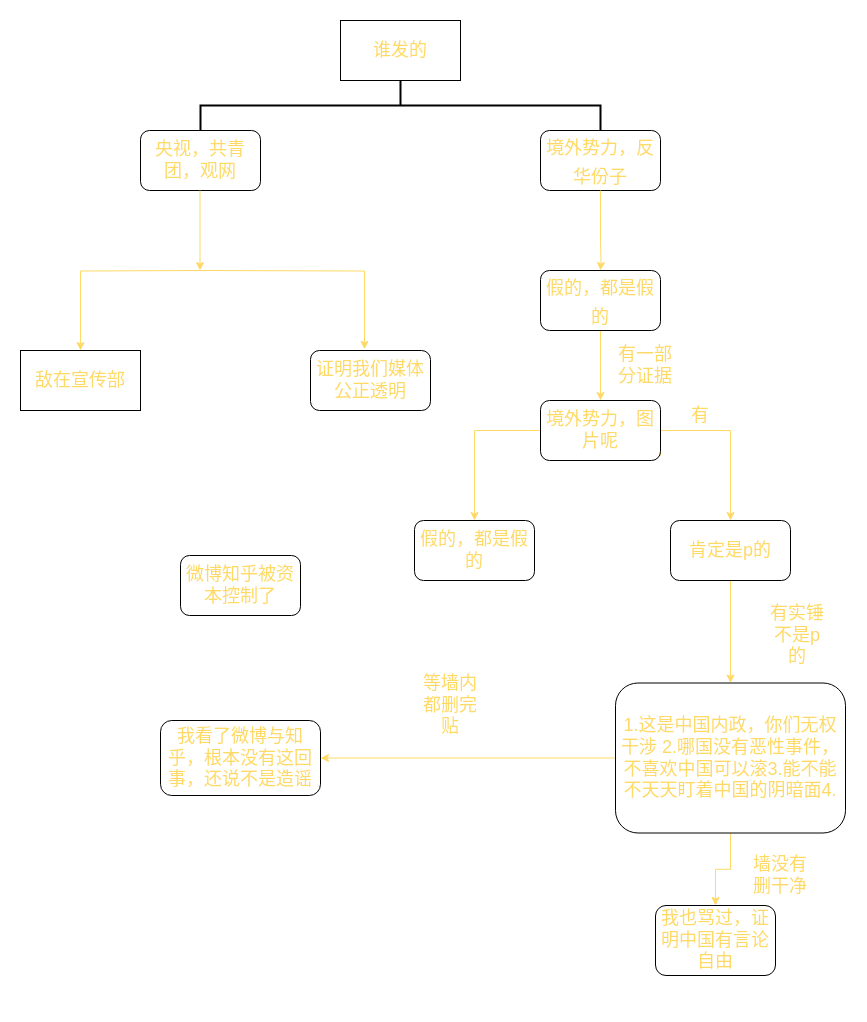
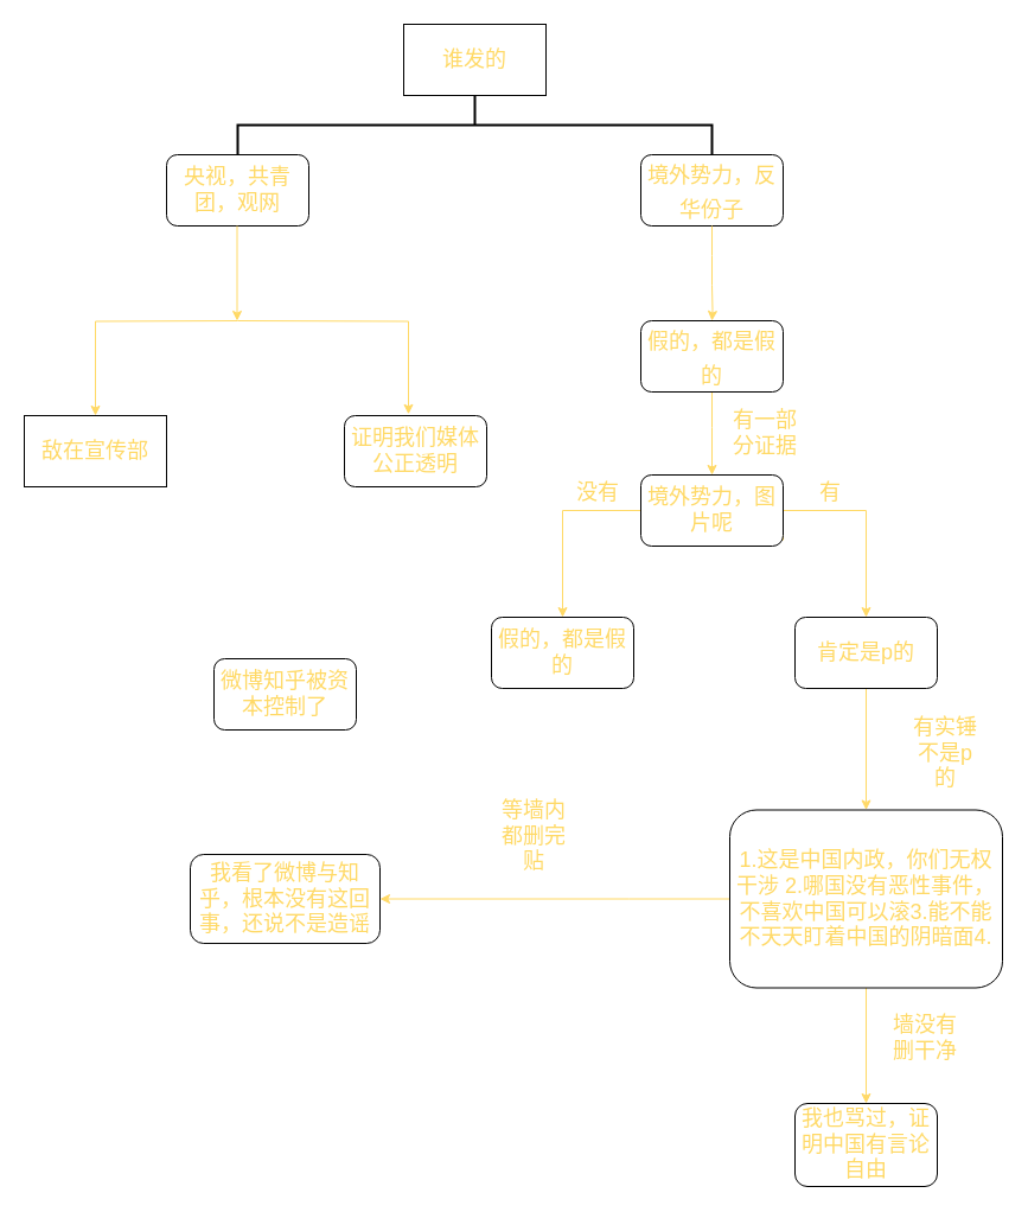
- <mxCell id="15" value="证明我们媒体公正透明" style="whiteSpace=wrap;html=1;fontSize=18;fontColor=#FFD966;rounded=1;shadow=0;glass=0;labelBackgroundColor=none;sketch=0;fillStyle=auto;gradientColor=#FFFFFF;" vertex="1" parent="1"><mxGeometry x="310" y="350" width="120" height="60" as="geometry" /></mxCell>
+ <mxCell id="15" value="证明我们媒体公正透明" style="whiteSpace=wrap;html=1;fontSize=18;fontColor=#FFD966;rounded=1;shadow=0;glass=0;labelBackgroundColor=none;sketch=0;fillStyle=auto;gradientColor=#FFFFFF;" vertex="1" parent="1"><mxGeometry x="290" y="350" width="120" height="60" as="geometry" /></mxCell>
+ <mxCell id="20" value="没有" style="text;html=1;strokeColor=none;fillColor=none;align=center;verticalAlign=middle;whiteSpace=wrap;rounded=0;shadow=0;glass=0;labelBackgroundColor=none;sketch=0;fillStyle=auto;fontSize=18;fontColor=#FFD966;" vertex="1" parent="1"><mxGeometry x="474" y="400" width="60" height="30" as="geometry" /></mxCell>
- <mxCell id="24" value="我也骂过，证明中国有言论自由" style="whiteSpace=wrap;html=1;fontSize=18;fontColor=#FFD966;rounded=1;shadow=0;glass=0;labelBackgroundColor=none;sketch=0;fillStyle=auto;gradientColor=#FFFFFF;" vertex="1" parent="1"><mxGeometry x="655" y="905" width="120" height="70" as="geometry" /></mxCell>
+ <mxCell id="24" value="我也骂过，证明中国有言论自由" style="whiteSpace=wrap;html=1;fontSize=18;fontColor=#FFD966;rounded=1;shadow=0;glass=0;labelBackgroundColor=none;sketch=0;fillStyle=auto;gradientColor=#FFFFFF;" vertex="1" parent="1"><mxGeometry x="670" y="930" width="120" height="70" as="geometry" /></mxCell>
